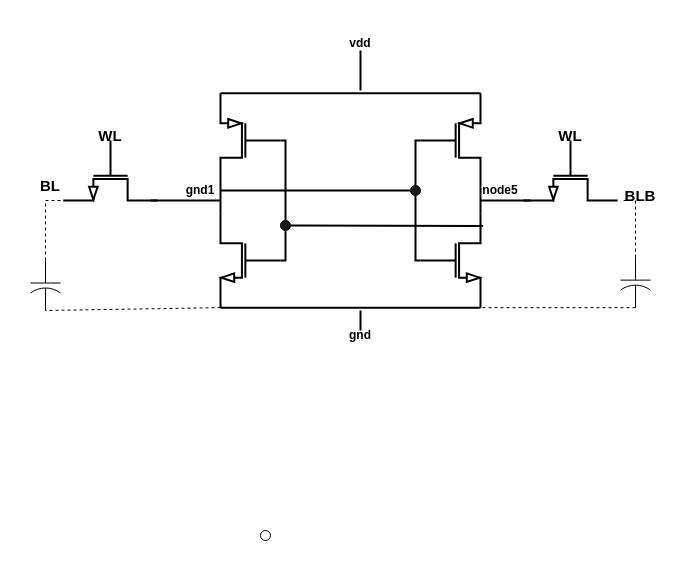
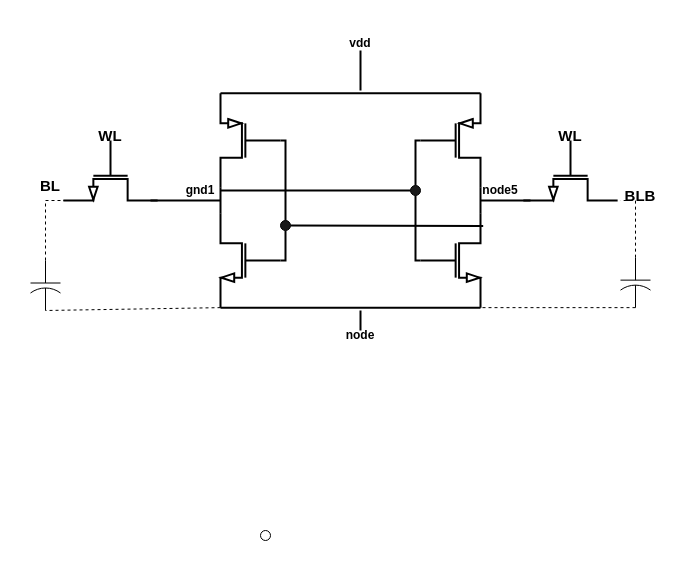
- <mxCell id="21" value="gnd" style="text;strokeColor=none;align=center;fillColor=none;html=1;verticalAlign=middle;whiteSpace=wrap;rounded=0;strokeWidth=2;fontStyle=1" vertex="1" parent="1"><mxGeometry x="330" y="320" width="60" height="30" as="geometry" /></mxCell>
+ <mxCell id="21" value="node" style="text;strokeColor=none;align=center;fillColor=none;html=1;verticalAlign=middle;whiteSpace=wrap;rounded=0;strokeWidth=2;fontStyle=1" vertex="1" parent="1"><mxGeometry x="330" y="320" width="60" height="30" as="geometry" /></mxCell>
